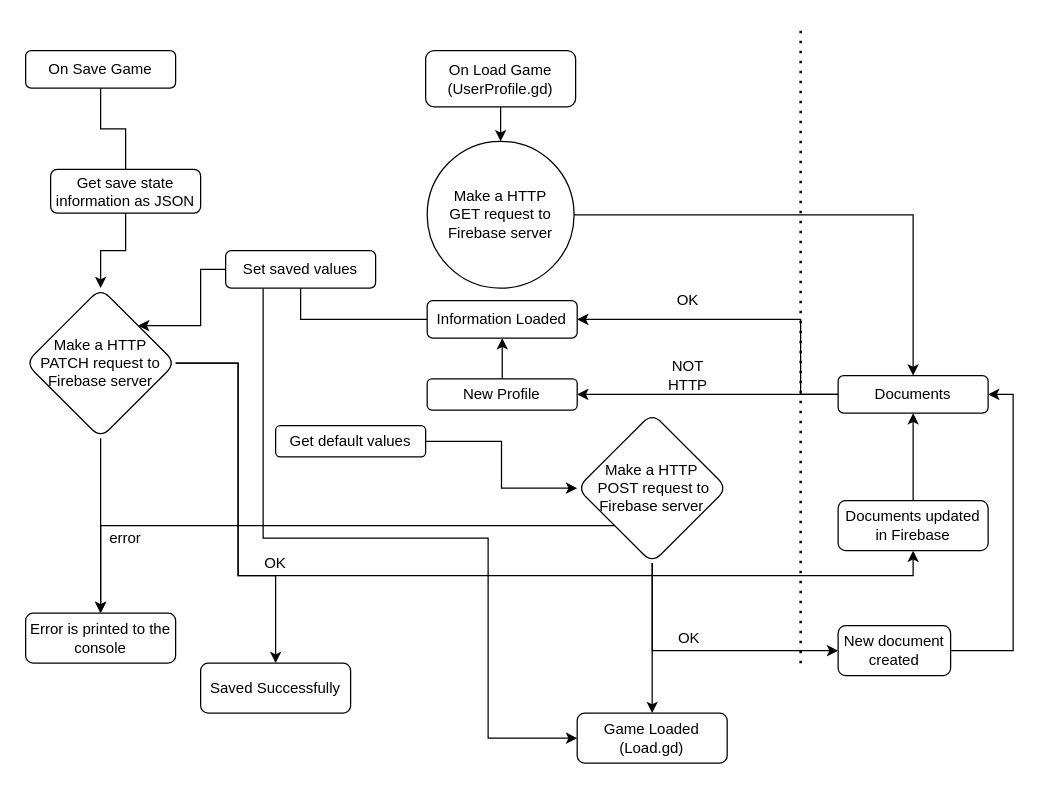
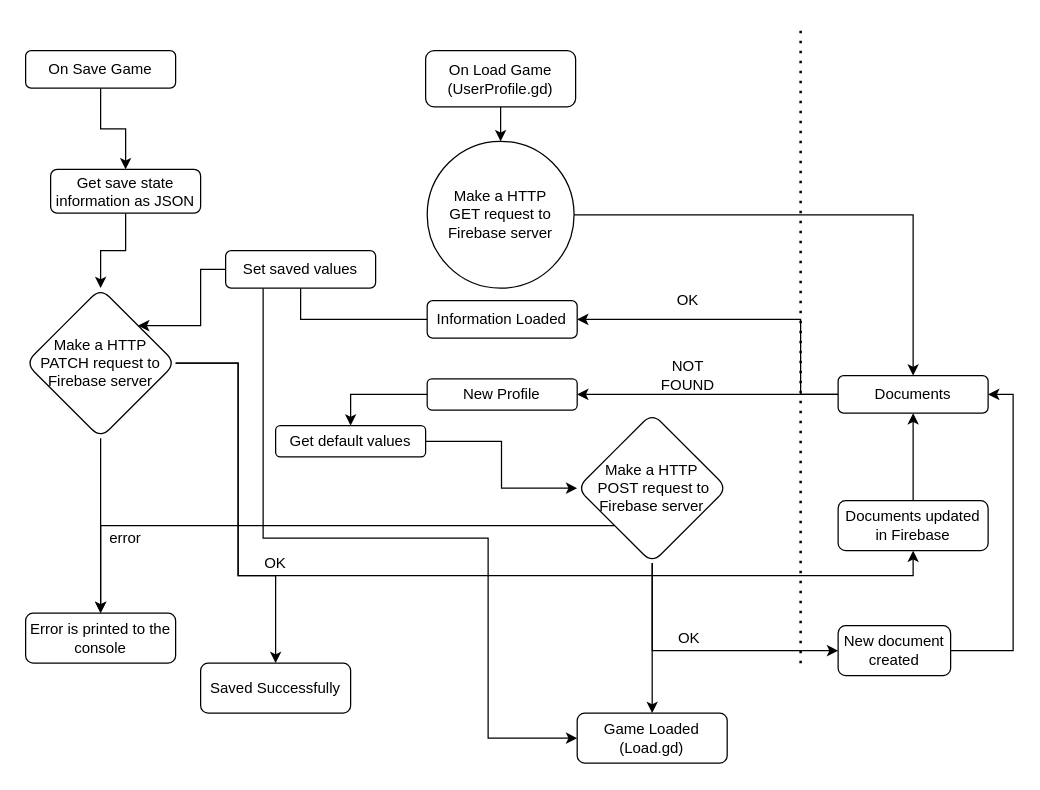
- <mxCell id="2" value="" style="edgeStyle=orthogonalEdgeStyle;rounded=0;orthogonalLoop=1;jettySize=auto;html=1;endArrow=none;" edge="1" parent="1" source="3" target="5"><mxGeometry relative="1" as="geometry" /></mxCell>
+ <mxCell id="2" value="" style="edgeStyle=orthogonalEdgeStyle;rounded=0;orthogonalLoop=1;jettySize=auto;html=1;" edge="1" parent="1" source="3" target="5"><mxGeometry relative="1" as="geometry" /></mxCell>
- <mxCell id="26" value="" style="edgeStyle=orthogonalEdgeStyle;rounded=0;orthogonalLoop=1;jettySize=auto;html=1;" edge="1" parent="1" source="27" target="25"><mxGeometry relative="1" as="geometry" /></mxCell>
+ <mxCell id="26" value="" style="edgeStyle=orthogonalEdgeStyle;rounded=0;orthogonalLoop=1;jettySize=auto;html=1;" edge="1" parent="1" source="27" target="34"><mxGeometry relative="1" as="geometry" /></mxCell>
- <mxCell id="29" value="NOT HTTP" style="text;html=1;strokeColor=none;fillColor=none;align=center;verticalAlign=middle;whiteSpace=wrap;rounded=0;" vertex="1" parent="1"><mxGeometry x="520" y="290" width="60" height="20" as="geometry" /></mxCell>
+ <mxCell id="29" value="NOT FOUND" style="text;html=1;strokeColor=none;fillColor=none;align=center;verticalAlign=middle;whiteSpace=wrap;rounded=0;" vertex="1" parent="1"><mxGeometry x="520" y="290" width="60" height="20" as="geometry" /></mxCell>
